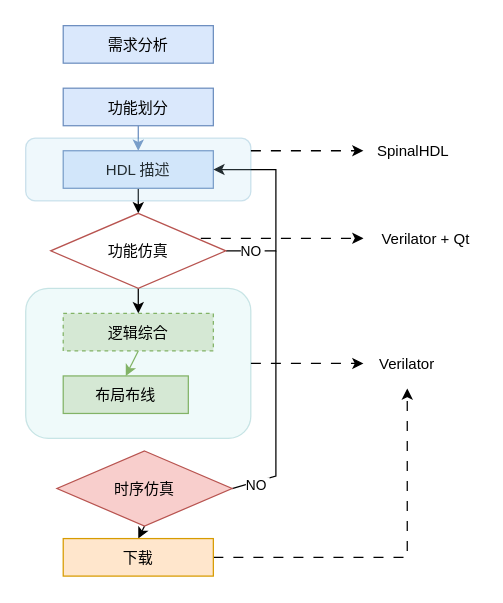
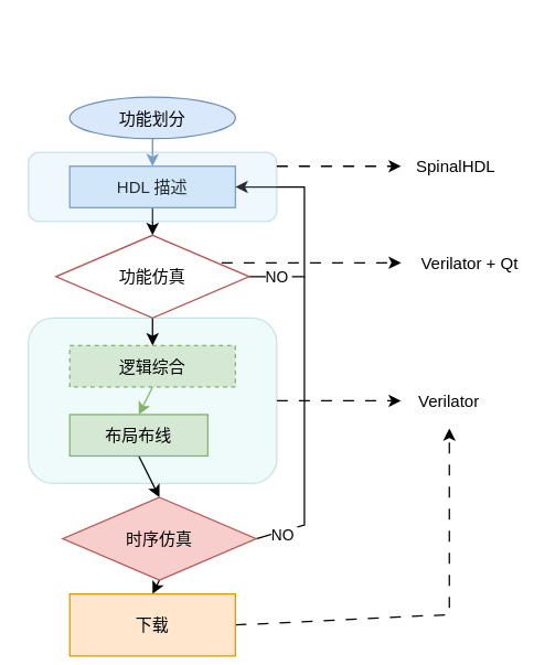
- <mxCell id="4" value="需求分析" style="rounded=0;fillColor=#dae8fc;strokeColor=#6c8ebf;" vertex="1" parent="1"><mxGeometry x="50" y="20" width="120" height="30" as="geometry" /></mxCell>
- <mxCell id="6" value="功能划分" style="rounded=0;fillColor=#dae8fc;strokeColor=#6c8ebf;" vertex="1" parent="1"><mxGeometry x="50" y="70" width="120" height="30" as="geometry" /></mxCell>
+ <mxCell id="6" value="功能划分" style="ellipse;fillColor=#dae8fc;strokeColor=#6c8ebf;" vertex="1" parent="1"><mxGeometry x="50" y="70" width="120" height="30" as="geometry" /></mxCell>
+ <mxCell id="15" value="" style="edgeStyle=none;exitX=0.5;exitY=1;exitDx=0;exitDy=0;entryX=0.5;entryY=0;entryDx=0;entryDy=0;" edge="1" parent="1" source="16" target="20"><mxGeometry relative="1" as="geometry" /></mxCell>
- <mxCell id="22" value="下载" style="rounded=0;fillColor=#ffe6cc;strokeColor=#d79b00;" vertex="1" parent="1"><mxGeometry x="50" y="430" width="120" height="30" as="geometry" /></mxCell>
+ <mxCell id="22" value="下载" style="rounded=0;fillColor=#ffe6cc;strokeColor=#d79b00;" vertex="1" parent="1"><mxGeometry x="50" y="430" width="120" height="45" as="geometry" /></mxCell>
